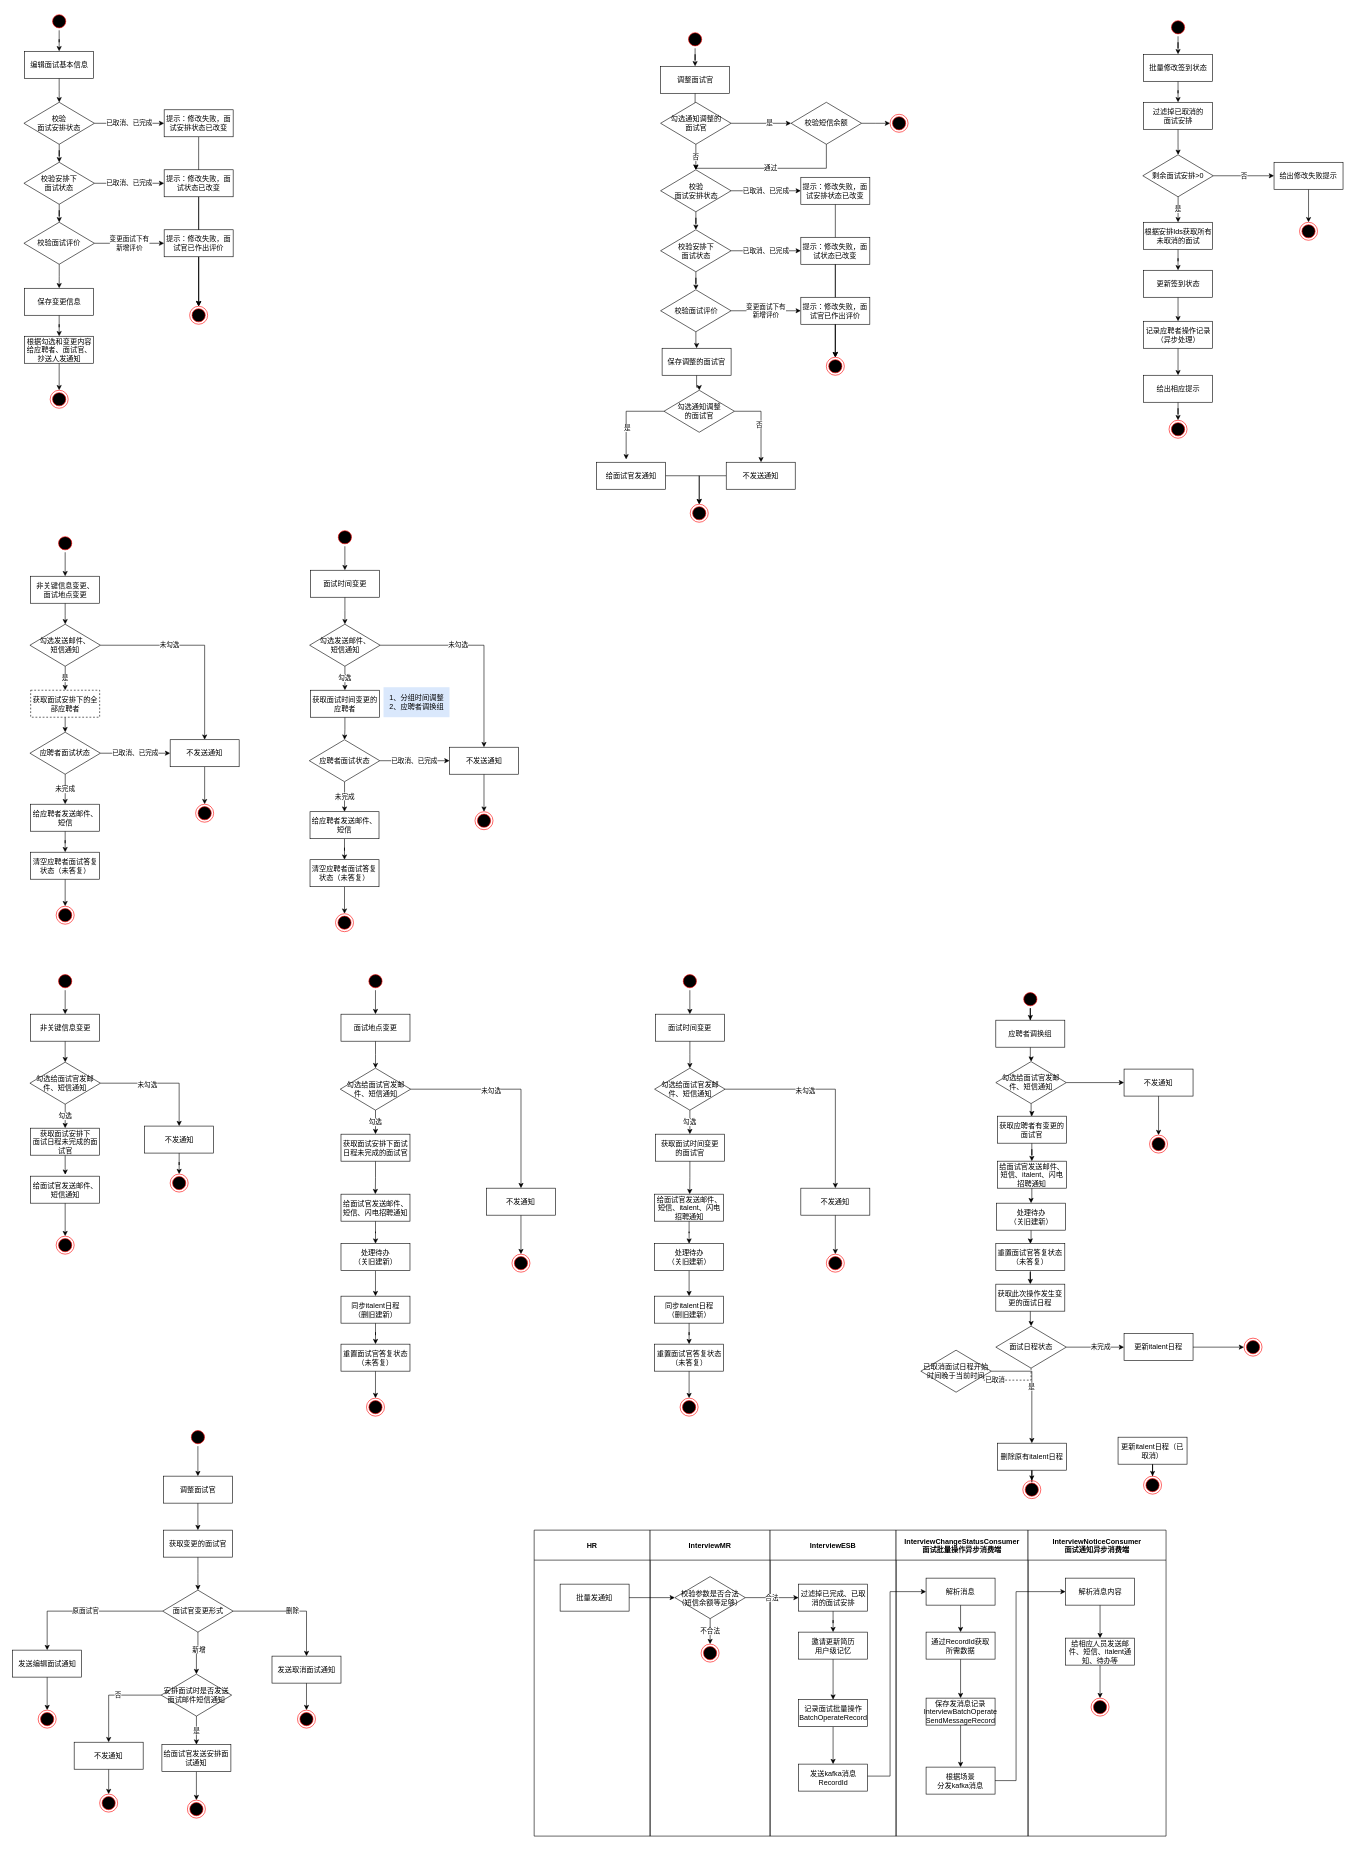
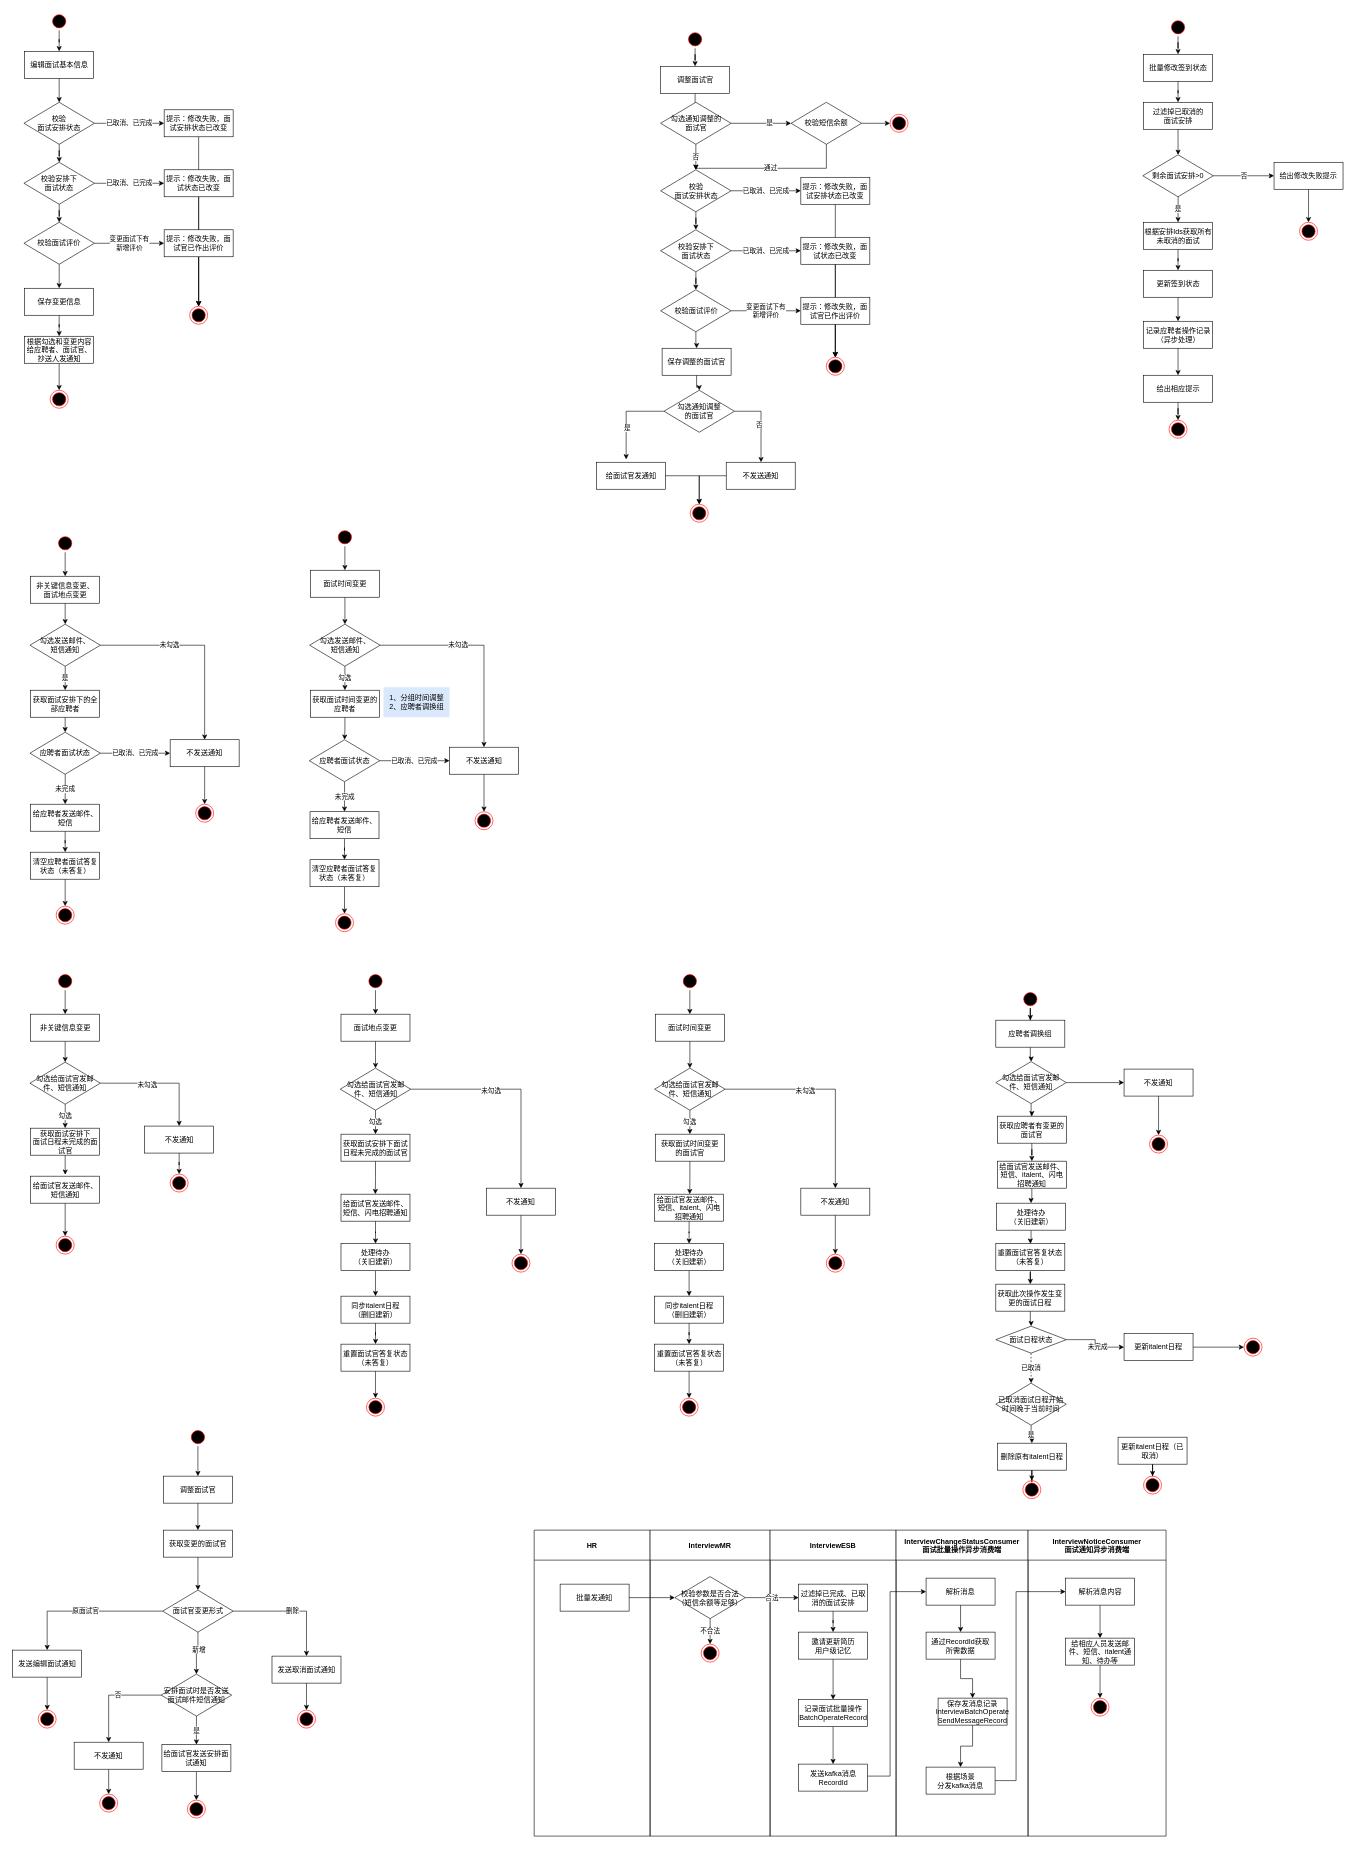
- <mxCell id="64" value="获取面试安排下的全部应聘者" style="rounded=0;whiteSpace=wrap;html=1;dashed=1;" parent="1" vertex="1"><mxGeometry x="50.5" y="1150" width="115" height="45" as="geometry" /></mxCell>
+ <mxCell id="64" value="获取面试安排下的全部应聘者" style="rounded=0;whiteSpace=wrap;html=1;" parent="1" vertex="1"><mxGeometry x="50.5" y="1150" width="115" height="45" as="geometry" /></mxCell>
- <mxCell id="189" value="面试日程状态" style="rhombus;whiteSpace=wrap;html=1;" parent="1" vertex="1"><mxGeometry x="1659.25" y="2210" width="117.5" height="70" as="geometry" /></mxCell>
+ <mxCell id="189" value="面试日程状态" style="rhombus;whiteSpace=wrap;html=1;" parent="1" vertex="1"><mxGeometry x="1659.25" y="2210" width="117.5" height="45" as="geometry" /></mxCell>
- <mxCell id="195" value="已取消面试日程开始时间晚于当前时间" style="rhombus;whiteSpace=wrap;html=1;" parent="1" vertex="1"><mxGeometry x="1534.25" y="2250.06" width="117.5" height="70" as="geometry" /></mxCell>
+ <mxCell id="195" value="已取消面试日程开始时间晚于当前时间" style="rhombus;whiteSpace=wrap;html=1;" parent="1" vertex="1"><mxGeometry x="1659.25" y="2305.06" width="117.5" height="70" as="geometry" /></mxCell>
- <mxCell id="258" value="保存发消息记录&lt;br&gt;InterviewBatchOperate&lt;br&gt;SendMessageRecord" style="rounded=0;whiteSpace=wrap;html=1;" vertex="1" parent="251"><mxGeometry x="50" y="280" width="115" height="45" as="geometry" /></mxCell>
+ <mxCell id="258" value="保存发消息记录&lt;br&gt;InterviewBatchOperate&lt;br&gt;SendMessageRecord" style="rounded=0;whiteSpace=wrap;html=1;" vertex="1" parent="251"><mxGeometry x="70" y="280" width="115" height="45" as="geometry" /></mxCell>
